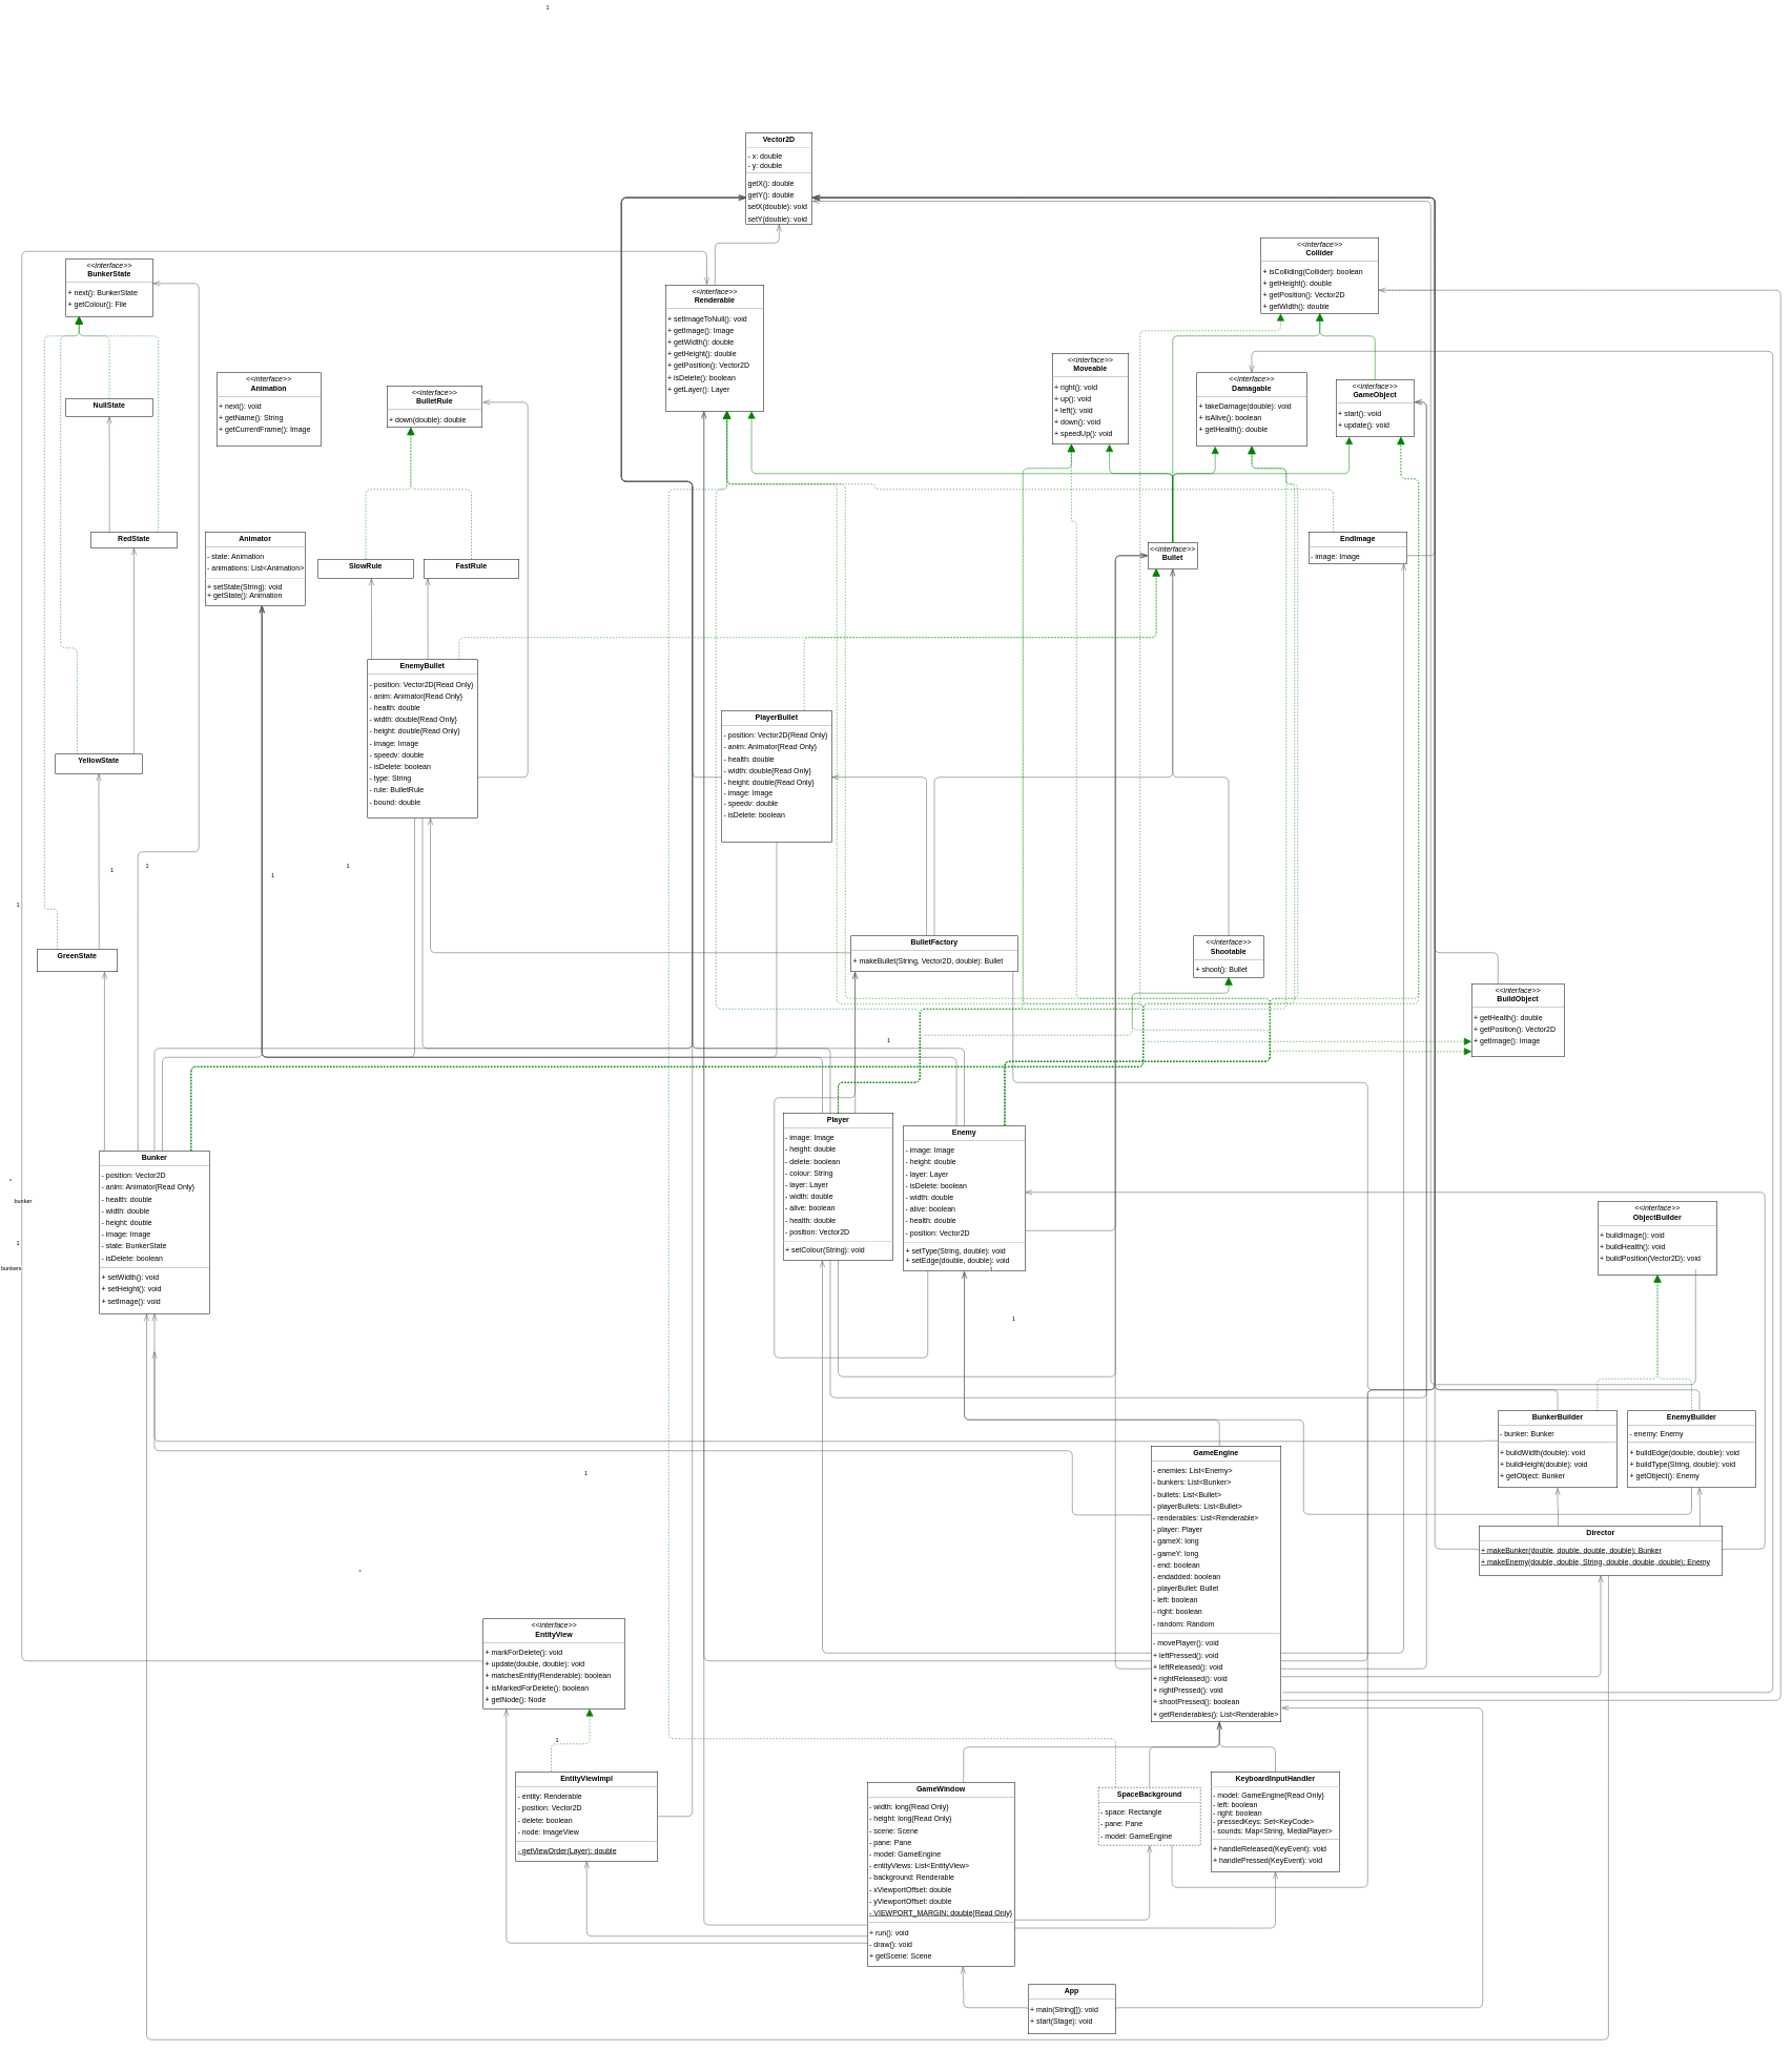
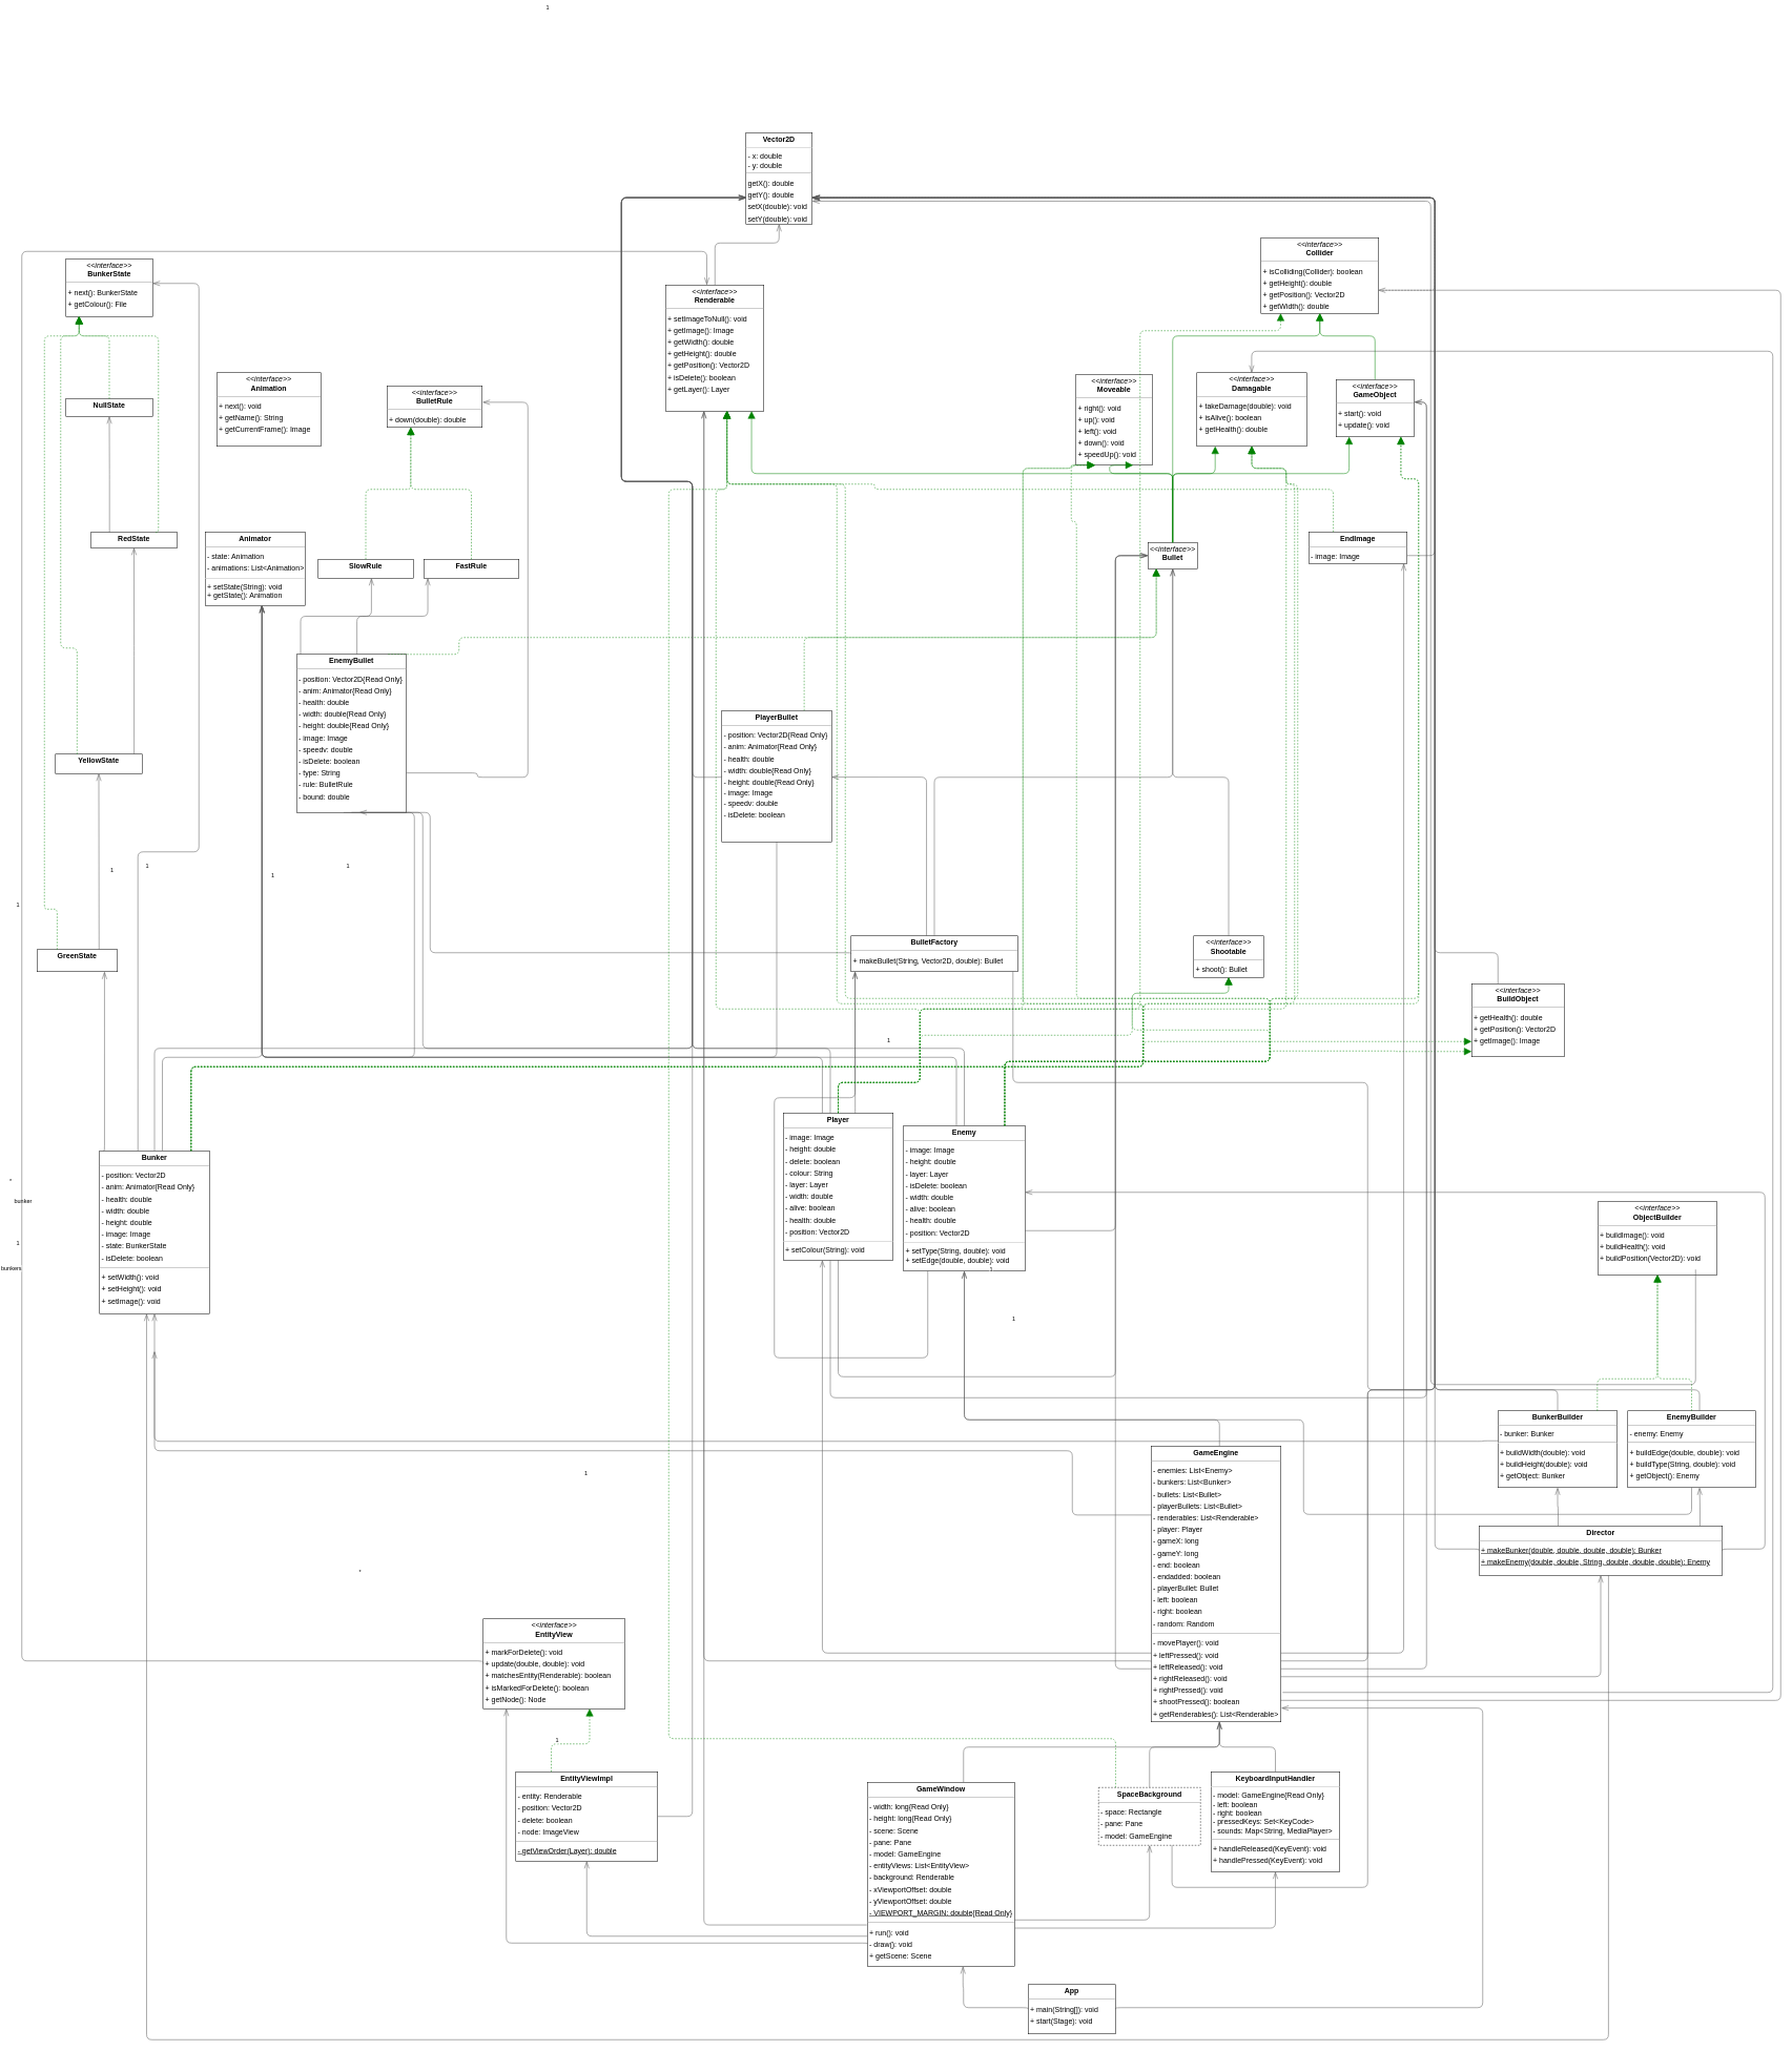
- <mxCell id="27" value="&lt;p style=&quot;margin:0px;margin-top:4px;text-align:center;&quot;&gt;&lt;i&gt;&amp;lt;&amp;lt;interface&amp;gt;&amp;gt;&lt;/i&gt;&lt;br/&gt;&lt;b&gt;Moveable&lt;/b&gt;&lt;/p&gt;&lt;hr size=&quot;1&quot;/&gt;&lt;p style=&quot;margin:0 0 0 4px;line-height:1.6;&quot;&gt;+ right(): void&lt;br/&gt;+ up(): void&lt;br/&gt;+ left(): void&lt;br/&gt;+ down(): void&lt;br/&gt;+ speedUp(): void&lt;/p&gt;" style="verticalAlign=top;align=left;overflow=fill;fontSize=14;fontFamily=Helvetica;html=1;rounded=0;shadow=0;comic=0;labelBackgroundColor=none;strokeWidth=1;" parent="1" vertex="1"><mxGeometry x="1981" y="440" width="145" height="173" as="geometry" /></mxCell>
+ <mxCell id="27" value="&lt;p style=&quot;margin:0px;margin-top:4px;text-align:center;&quot;&gt;&lt;i&gt;&amp;lt;&amp;lt;interface&amp;gt;&amp;gt;&lt;/i&gt;&lt;br/&gt;&lt;b&gt;Moveable&lt;/b&gt;&lt;/p&gt;&lt;hr size=&quot;1&quot;/&gt;&lt;p style=&quot;margin:0 0 0 4px;line-height:1.6;&quot;&gt;+ right(): void&lt;br/&gt;+ up(): void&lt;br/&gt;+ left(): void&lt;br/&gt;+ down(): void&lt;br/&gt;+ speedUp(): void&lt;/p&gt;" style="verticalAlign=top;align=left;overflow=fill;fontSize=14;fontFamily=Helvetica;html=1;rounded=0;shadow=0;comic=0;labelBackgroundColor=none;strokeWidth=1;" parent="1" vertex="1"><mxGeometry x="2026" y="480" width="145" height="173" as="geometry" /></mxCell>
- <mxCell id="18" value="&lt;p style=&quot;margin:0px;margin-top:4px;text-align:center;&quot;&gt;&lt;b&gt;EnemyBullet&lt;/b&gt;&lt;/p&gt;&lt;hr size=&quot;1&quot;&gt;&lt;p style=&quot;margin:0 0 0 4px;line-height:1.6;&quot;&gt;- position: Vector2D{Read Only}&lt;/p&gt;&lt;p style=&quot;margin:0 0 0 4px;line-height:1.6;&quot;&gt;&lt;span style=&quot;font-size: 14px;&quot;&gt;- anim: Animator{Read Only}&lt;/span&gt;&lt;/p&gt;&lt;p style=&quot;margin:0 0 0 4px;line-height:1.6;&quot;&gt;&lt;span style=&quot;font-size: 14px;&quot;&gt;- health: double&lt;/span&gt;&lt;/p&gt;&lt;p style=&quot;margin:0 0 0 4px;line-height:1.6;&quot;&gt;&lt;span style=&quot;background-color: initial;&quot;&gt;- width: double{Read Only}&lt;/span&gt;&lt;br&gt;&lt;/p&gt;&lt;p style=&quot;margin:0 0 0 4px;line-height:1.6;&quot;&gt;&lt;span style=&quot;font-size: 14px;&quot;&gt;- height: double{Read Only}&lt;/span&gt;&lt;/p&gt;&lt;p style=&quot;margin:0 0 0 4px;line-height:1.6;&quot;&gt;&lt;span style=&quot;font-size: 14px;&quot;&gt;- image: Image&lt;/span&gt;&lt;/p&gt;&lt;p style=&quot;margin:0 0 0 4px;line-height:1.6;&quot;&gt;&lt;span style=&quot;font-size: 14px;&quot;&gt;- speedv: double&lt;/span&gt;&lt;/p&gt;&lt;p style=&quot;margin:0 0 0 4px;line-height:1.6;&quot;&gt;&lt;span style=&quot;font-size: 14px;&quot;&gt;- isDelete: boolean&lt;/span&gt;&lt;/p&gt;&lt;p style=&quot;margin:0 0 0 4px;line-height:1.6;&quot;&gt;&lt;span style=&quot;font-size: 14px;&quot;&gt;- type: String&lt;/span&gt;&lt;/p&gt;&lt;p style=&quot;margin:0 0 0 4px;line-height:1.6;&quot;&gt;&lt;span style=&quot;font-size: 14px;&quot;&gt;- rule: BulletRule&lt;/span&gt;&lt;/p&gt;&lt;p style=&quot;margin:0 0 0 4px;line-height:1.6;&quot;&gt;&lt;span style=&quot;font-size: 14px;&quot;&gt;- bound: double&lt;/span&gt;&lt;/p&gt;" style="verticalAlign=top;align=left;overflow=fill;fontSize=14;fontFamily=Helvetica;html=1;rounded=0;shadow=0;comic=0;labelBackgroundColor=none;strokeWidth=1;" parent="1" vertex="1"><mxGeometry x="678" y="1023" width="209" height="301" as="geometry" /></mxCell>
+ <mxCell id="18" value="&lt;p style=&quot;margin:0px;margin-top:4px;text-align:center;&quot;&gt;&lt;b&gt;EnemyBullet&lt;/b&gt;&lt;/p&gt;&lt;hr size=&quot;1&quot;&gt;&lt;p style=&quot;margin:0 0 0 4px;line-height:1.6;&quot;&gt;- position: Vector2D{Read Only}&lt;/p&gt;&lt;p style=&quot;margin:0 0 0 4px;line-height:1.6;&quot;&gt;&lt;span style=&quot;font-size: 14px;&quot;&gt;- anim: Animator{Read Only}&lt;/span&gt;&lt;/p&gt;&lt;p style=&quot;margin:0 0 0 4px;line-height:1.6;&quot;&gt;&lt;span style=&quot;font-size: 14px;&quot;&gt;- health: double&lt;/span&gt;&lt;/p&gt;&lt;p style=&quot;margin:0 0 0 4px;line-height:1.6;&quot;&gt;&lt;span style=&quot;background-color: initial;&quot;&gt;- width: double{Read Only}&lt;/span&gt;&lt;br&gt;&lt;/p&gt;&lt;p style=&quot;margin:0 0 0 4px;line-height:1.6;&quot;&gt;&lt;span style=&quot;font-size: 14px;&quot;&gt;- height: double{Read Only}&lt;/span&gt;&lt;/p&gt;&lt;p style=&quot;margin:0 0 0 4px;line-height:1.6;&quot;&gt;&lt;span style=&quot;font-size: 14px;&quot;&gt;- image: Image&lt;/span&gt;&lt;/p&gt;&lt;p style=&quot;margin:0 0 0 4px;line-height:1.6;&quot;&gt;&lt;span style=&quot;font-size: 14px;&quot;&gt;- speedv: double&lt;/span&gt;&lt;/p&gt;&lt;p style=&quot;margin:0 0 0 4px;line-height:1.6;&quot;&gt;&lt;span style=&quot;font-size: 14px;&quot;&gt;- isDelete: boolean&lt;/span&gt;&lt;/p&gt;&lt;p style=&quot;margin:0 0 0 4px;line-height:1.6;&quot;&gt;&lt;span style=&quot;font-size: 14px;&quot;&gt;- type: String&lt;/span&gt;&lt;/p&gt;&lt;p style=&quot;margin:0 0 0 4px;line-height:1.6;&quot;&gt;&lt;span style=&quot;font-size: 14px;&quot;&gt;- rule: BulletRule&lt;/span&gt;&lt;/p&gt;&lt;p style=&quot;margin:0 0 0 4px;line-height:1.6;&quot;&gt;&lt;span style=&quot;font-size: 14px;&quot;&gt;- bound: double&lt;/span&gt;&lt;/p&gt;" style="verticalAlign=top;align=left;overflow=fill;fontSize=14;fontFamily=Helvetica;html=1;rounded=0;shadow=0;comic=0;labelBackgroundColor=none;strokeWidth=1;" parent="1" vertex="1"><mxGeometry x="543" y="1013" width="209" height="301" as="geometry" /></mxCell>
